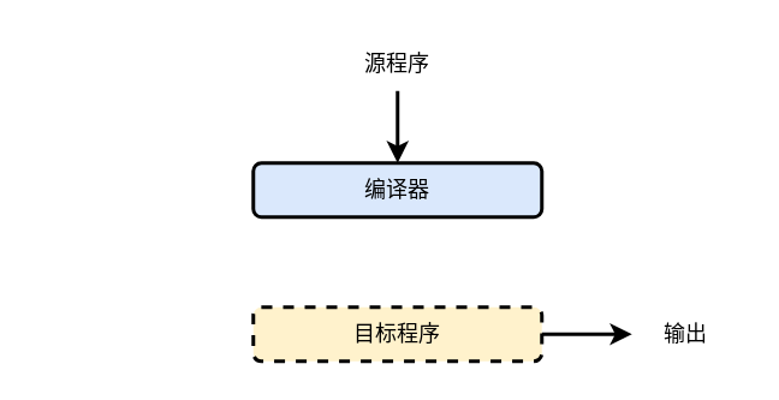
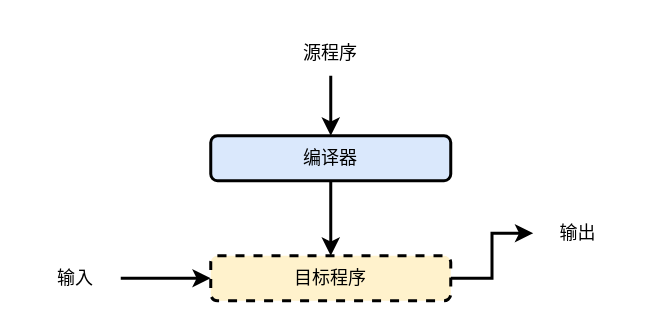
+ <mxCell id="2" style="edgeStyle=orthogonalEdgeStyle;rounded=0;orthogonalLoop=1;jettySize=auto;html=1;strokeWidth=2;" edge="1" parent="1" source="3" target="5"><mxGeometry relative="1" as="geometry" /></mxCell>
+ <mxCell id="9" value="输入" style="text;html=1;strokeColor=none;fillColor=none;align=center;verticalAlign=middle;whiteSpace=wrap;rounded=0;dashed=1;" vertex="1" parent="1"><mxGeometry x="20" y="170" width="60" height="30" as="geometry" /></mxCell>
+ <mxCell id="8" style="edgeStyle=orthogonalEdgeStyle;rounded=0;orthogonalLoop=1;jettySize=auto;html=1;entryX=0;entryY=0.5;entryDx=0;entryDy=0;strokeWidth=2;" edge="1" parent="1" source="9" target="5"><mxGeometry relative="1" as="geometry" /></mxCell>
- <mxCell id="10" value="输出" style="text;html=1;strokeColor=none;fillColor=none;align=center;verticalAlign=middle;whiteSpace=wrap;rounded=0;dashed=1;" vertex="1" parent="1"><mxGeometry x="350" y="170" width="60" height="30" as="geometry" /></mxCell>
+ <mxCell id="10" value="输出" style="text;html=1;strokeColor=none;fillColor=none;align=center;verticalAlign=middle;whiteSpace=wrap;rounded=0;dashed=1;" vertex="1" parent="1"><mxGeometry x="355" y="140" width="60" height="30" as="geometry" /></mxCell>
